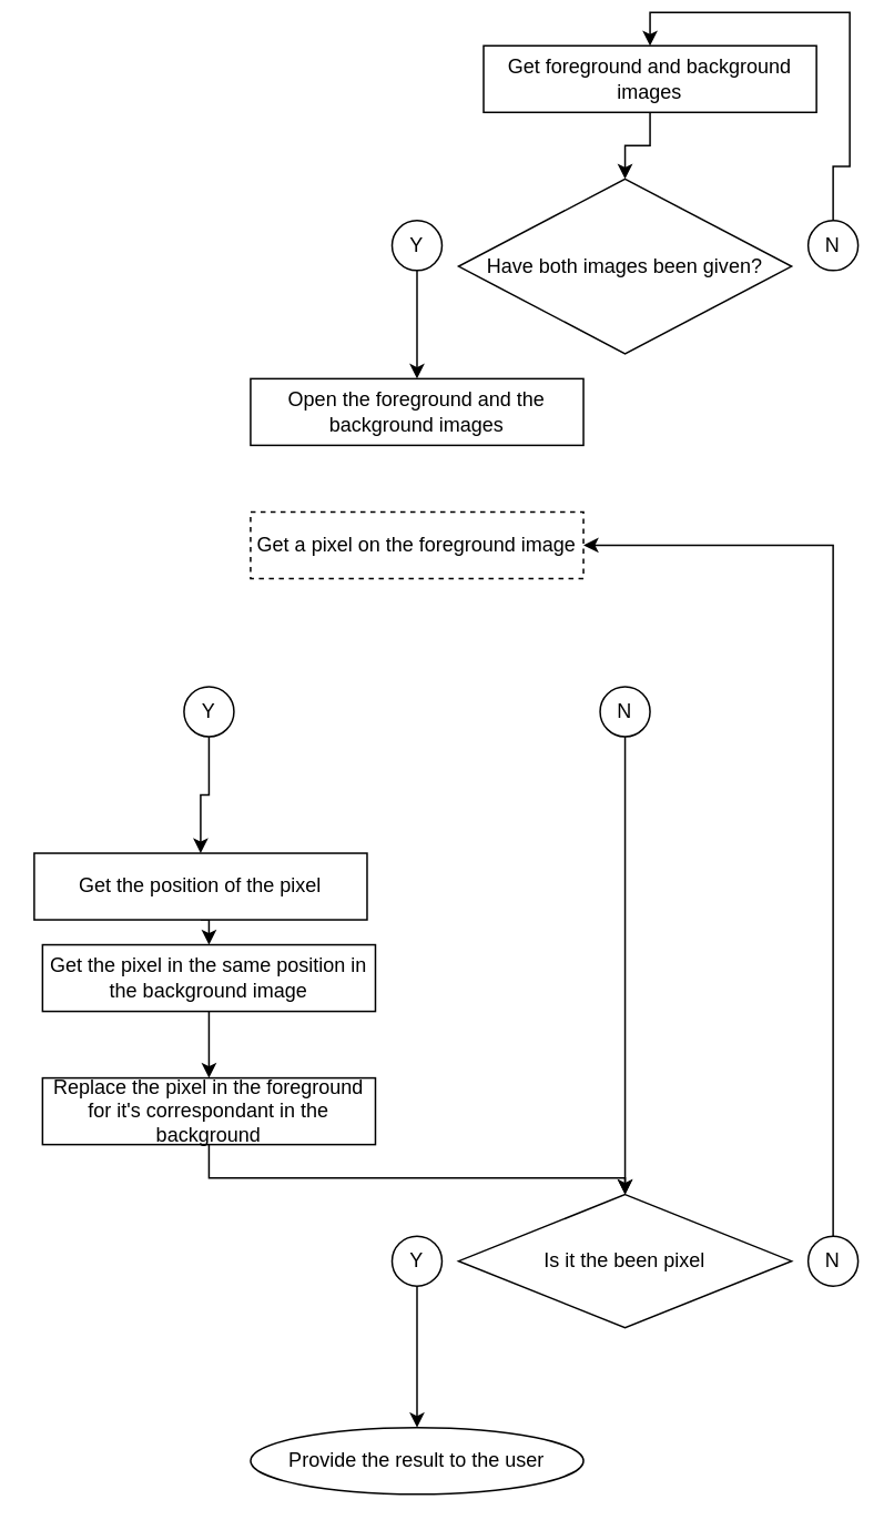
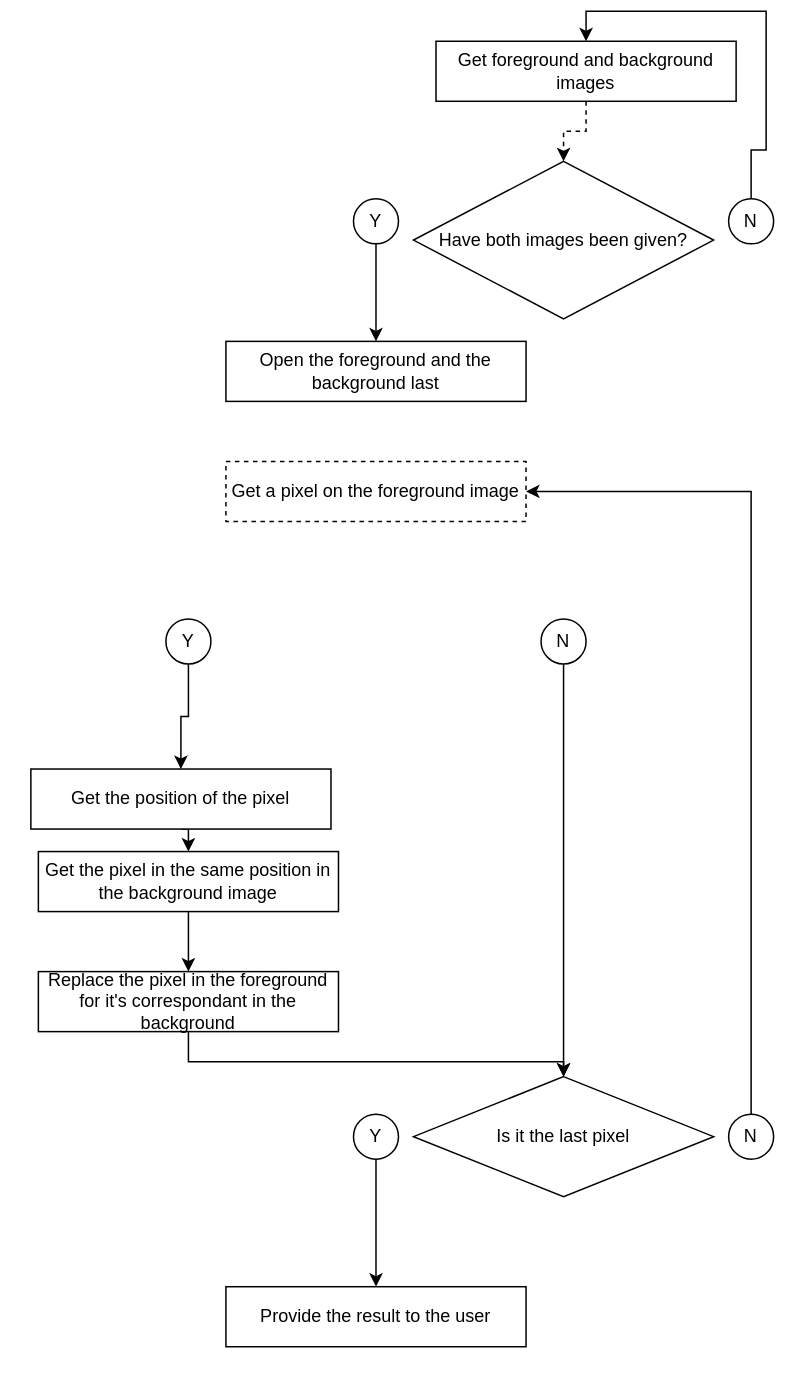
- <mxCell id="2" style="edgeStyle=orthogonalEdgeStyle;rounded=0;orthogonalLoop=1;jettySize=auto;html=1;exitX=0.5;exitY=1;exitDx=0;exitDy=0;" edge="1" parent="1" source="3" target="4"><mxGeometry relative="1" as="geometry" /></mxCell>
+ <mxCell id="2" style="edgeStyle=orthogonalEdgeStyle;rounded=0;orthogonalLoop=1;jettySize=auto;html=1;exitX=0.5;exitY=1;exitDx=0;exitDy=0;dashed=1;" edge="1" parent="1" source="3" target="4"><mxGeometry relative="1" as="geometry" /></mxCell>
- <mxCell id="9" value="Open the foreground and the background images" style="rounded=0;whiteSpace=wrap;html=1;" vertex="1" parent="1"><mxGeometry x="150" y="220" width="200" height="40" as="geometry" /></mxCell>
+ <mxCell id="9" value="Open the foreground and the background last" style="rounded=0;whiteSpace=wrap;html=1;" vertex="1" parent="1"><mxGeometry x="150" y="220" width="200" height="40" as="geometry" /></mxCell>
- <mxCell id="21" value="Is it the been pixel" style="rhombus;whiteSpace=wrap;html=1;" vertex="1" parent="1"><mxGeometry x="275" y="710" width="200" height="80" as="geometry" /></mxCell>
+ <mxCell id="21" value="Is it the last pixel" style="rhombus;whiteSpace=wrap;html=1;" vertex="1" parent="1"><mxGeometry x="275" y="710" width="200" height="80" as="geometry" /></mxCell>
- <mxCell id="26" value="Provide the result to the user" style="ellipse;whiteSpace=wrap;html=1;" vertex="1" parent="1"><mxGeometry x="150" y="850" width="200" height="40" as="geometry" /></mxCell>
+ <mxCell id="26" value="Provide the result to the user" style="rounded=0;whiteSpace=wrap;html=1;" vertex="1" parent="1"><mxGeometry x="150" y="850" width="200" height="40" as="geometry" /></mxCell>
